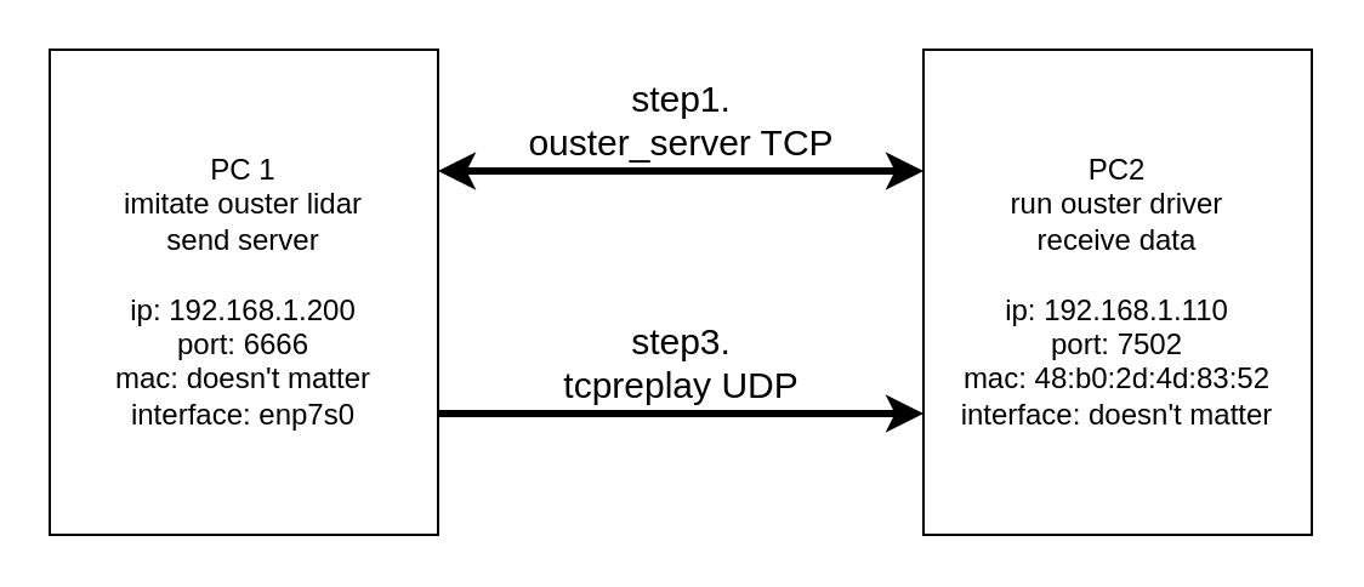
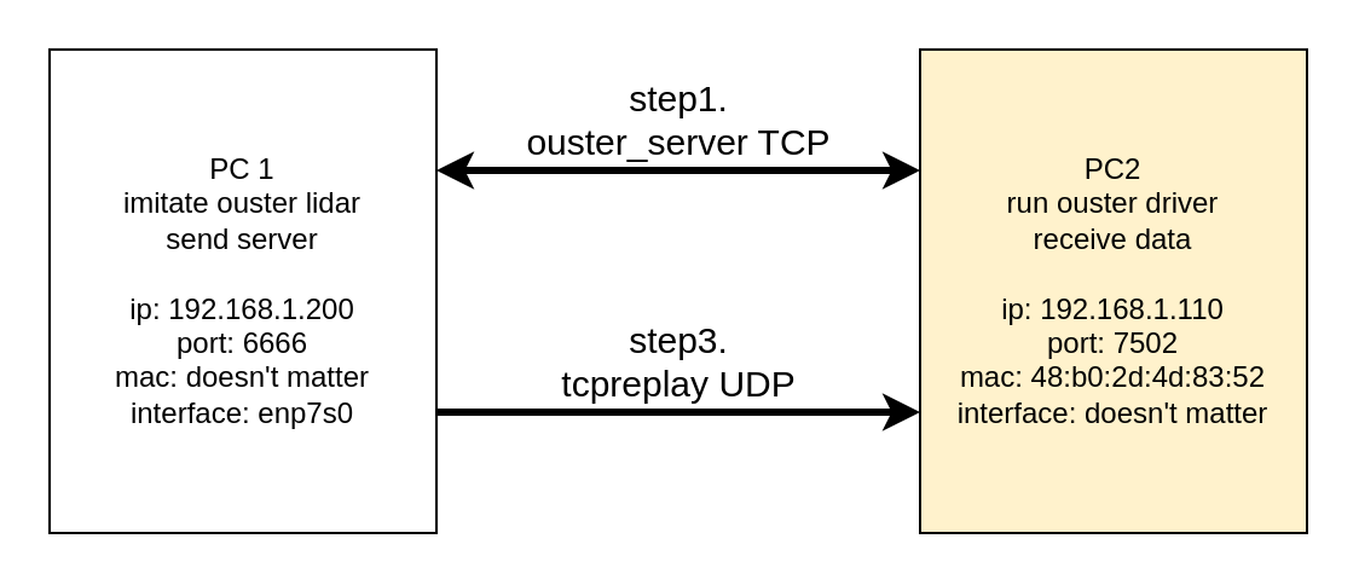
- <mxCell id="3" value="PC2&lt;br&gt;run ouster driver&lt;br&gt;receive data&lt;br&gt;&lt;br&gt;ip: 192.168.1.110&lt;br&gt;port: 7502&lt;br&gt;mac:&amp;nbsp;48:b0:2d:4d:83:52&lt;br&gt;interface: doesn't matter" style="rounded=0;whiteSpace=wrap;html=1;" vertex="1" parent="1"><mxGeometry x="380" y="20" width="160" height="200" as="geometry" /></mxCell>
+ <mxCell id="3" value="PC2&lt;br&gt;run ouster driver&lt;br&gt;receive data&lt;br&gt;&lt;br&gt;ip: 192.168.1.110&lt;br&gt;port: 7502&lt;br&gt;mac:&amp;nbsp;48:b0:2d:4d:83:52&lt;br&gt;interface: doesn't matter" style="rounded=0;whiteSpace=wrap;html=1;fillColor=#fff2cc;" vertex="1" parent="1"><mxGeometry x="380" y="20" width="160" height="200" as="geometry" /></mxCell>
